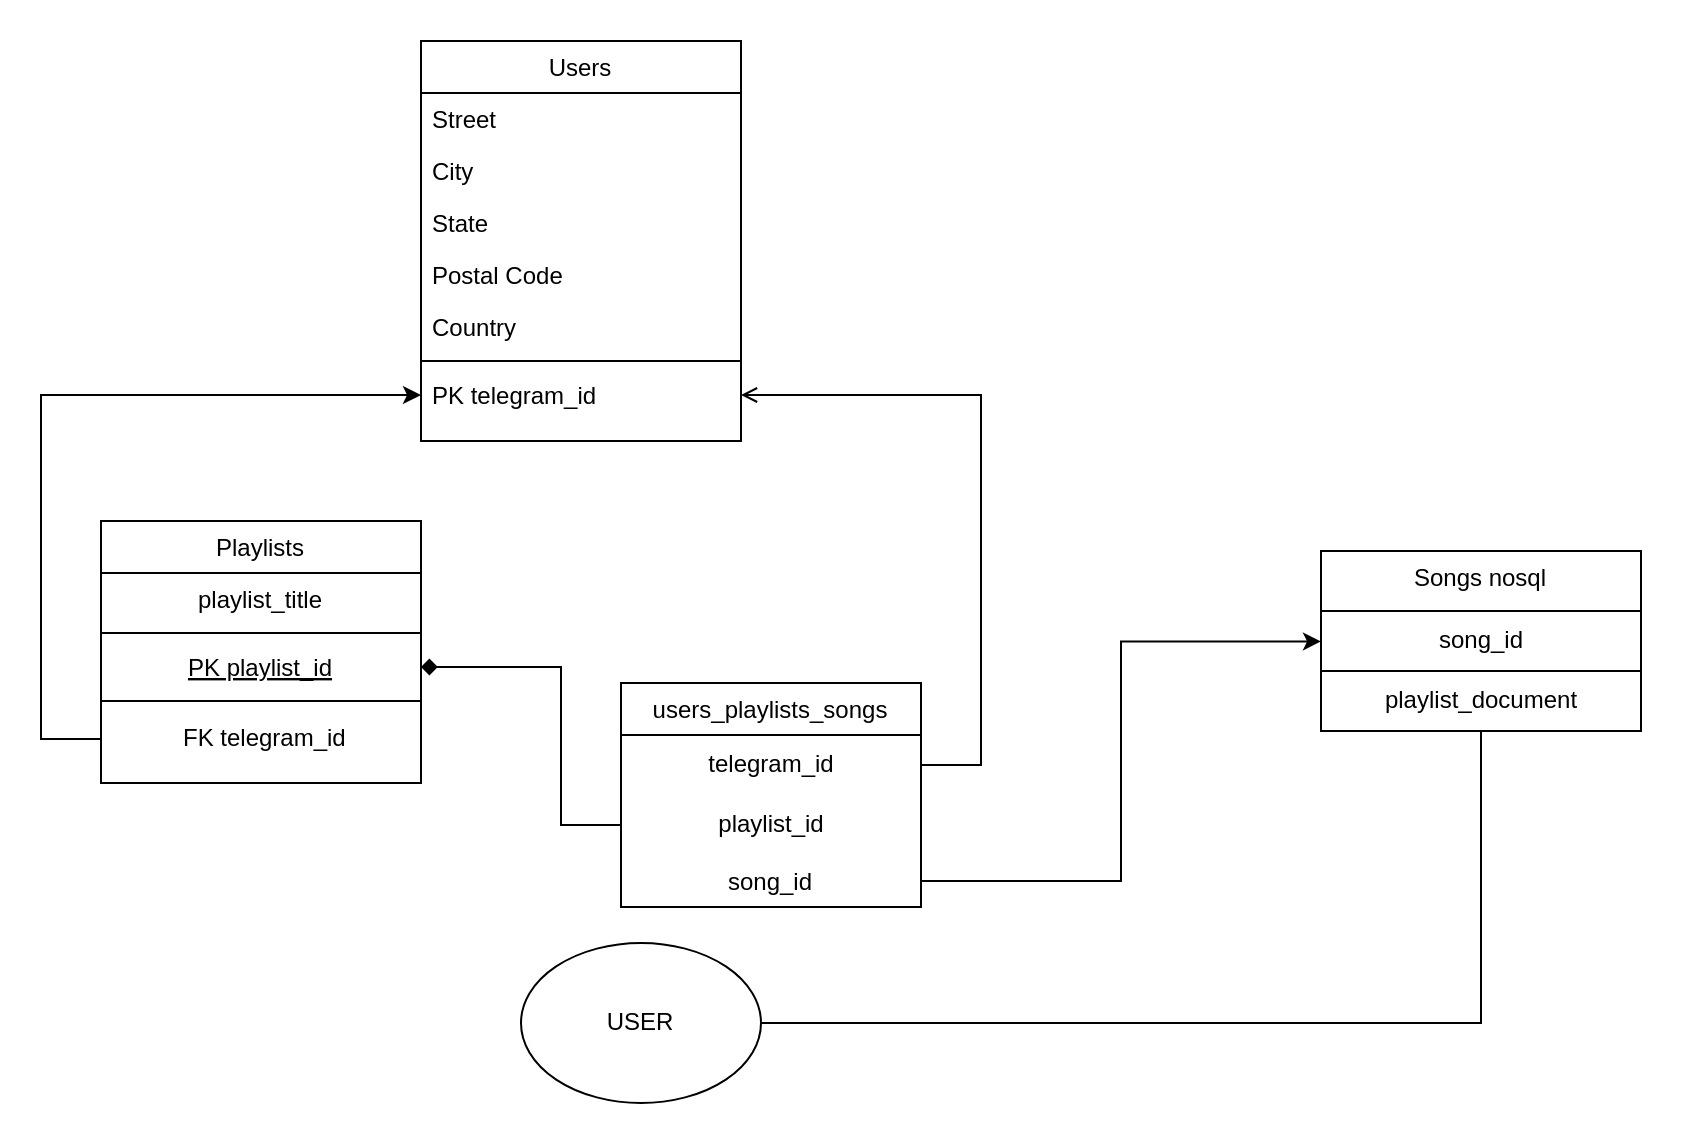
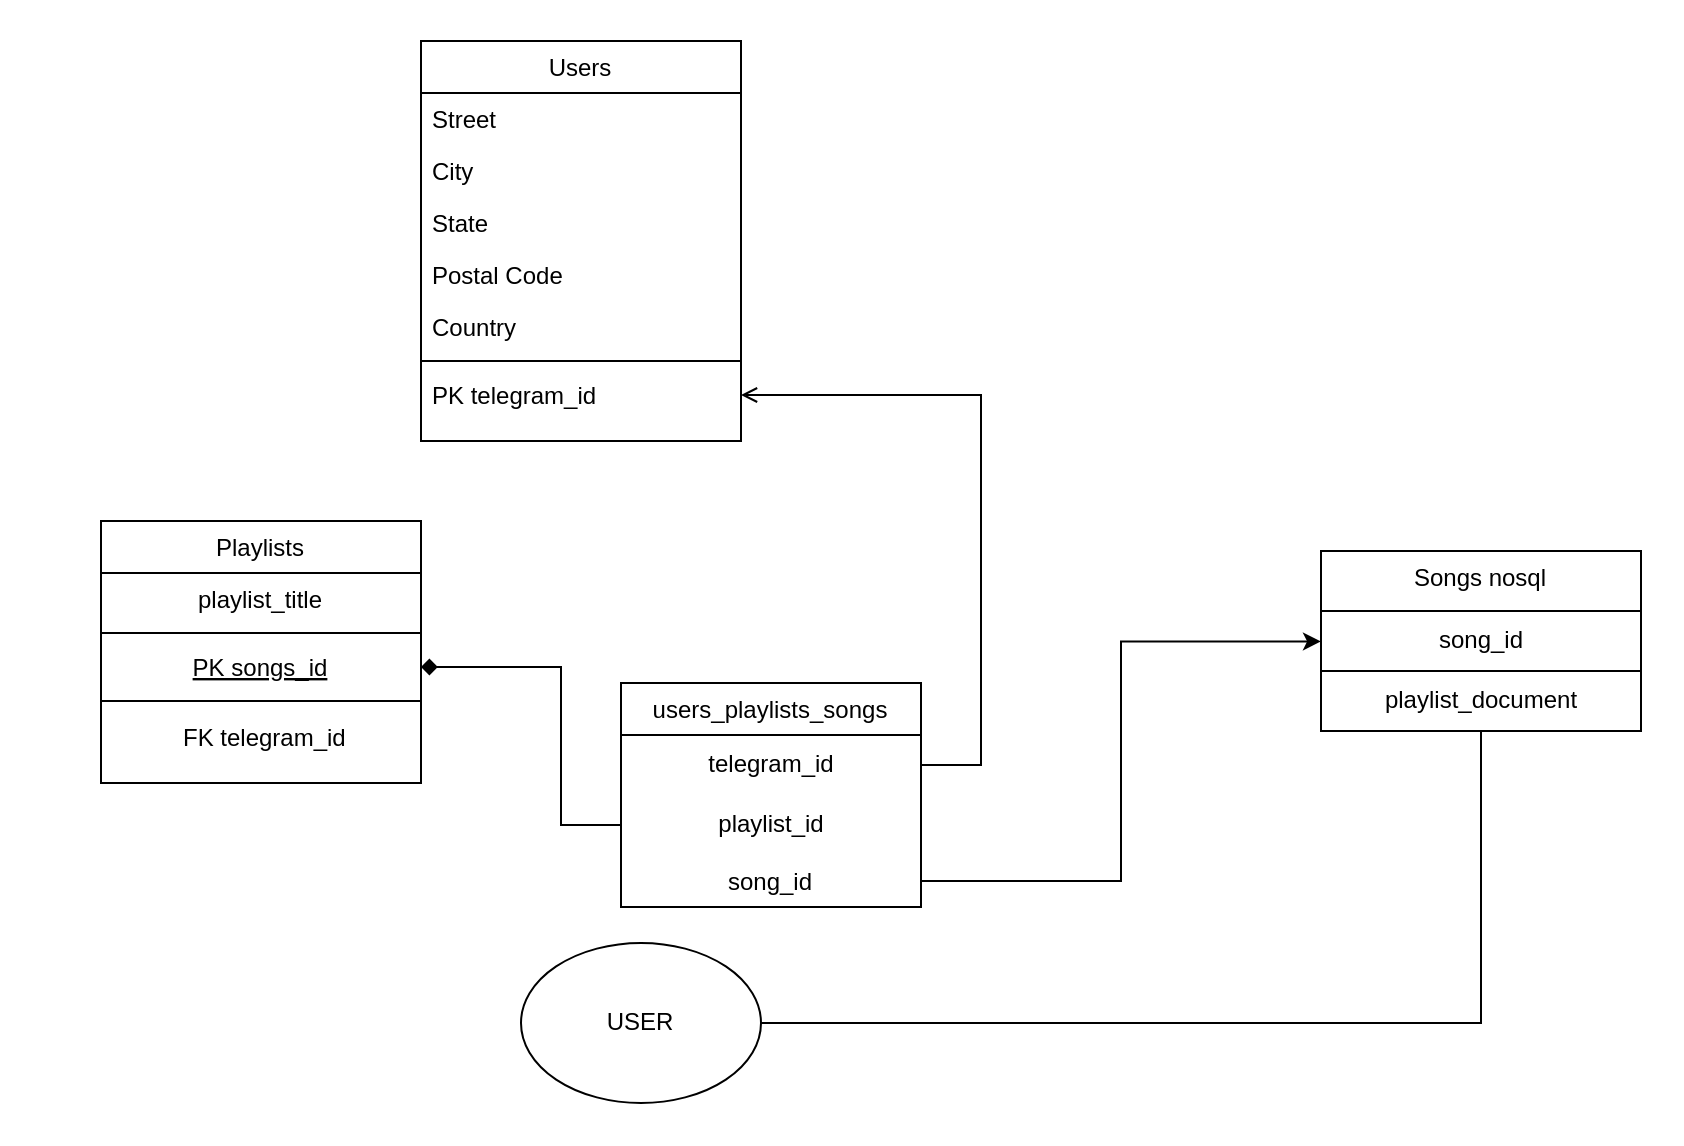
- <mxCell id="28" style="edgeStyle=orthogonalEdgeStyle;rounded=0;orthogonalLoop=1;jettySize=auto;html=1;entryX=0;entryY=0.5;entryDx=0;entryDy=0;" edge="1" parent="1" source="7" target="20"><mxGeometry relative="1" as="geometry"><Array as="points"><mxPoint x="20" y="369" /><mxPoint x="20" y="197" /></Array></mxGeometry></mxCell>
- <mxCell id="5" value="PK playlist_id" style="text;align=center;verticalAlign=top;spacingLeft=4;spacingRight=4;overflow=hidden;rotatable=0;points=[[0,0.5],[1,0.5]];portConstraint=eastwest;fontStyle=4" parent="2" vertex="1"><mxGeometry y="60" width="160" height="26" as="geometry" /></mxCell>
+ <mxCell id="5" value="PK songs_id" style="text;align=center;verticalAlign=top;spacingLeft=4;spacingRight=4;overflow=hidden;rotatable=0;points=[[0,0.5],[1,0.5]];portConstraint=eastwest;fontStyle=4" parent="2" vertex="1"><mxGeometry y="60" width="160" height="26" as="geometry" /></mxCell>
